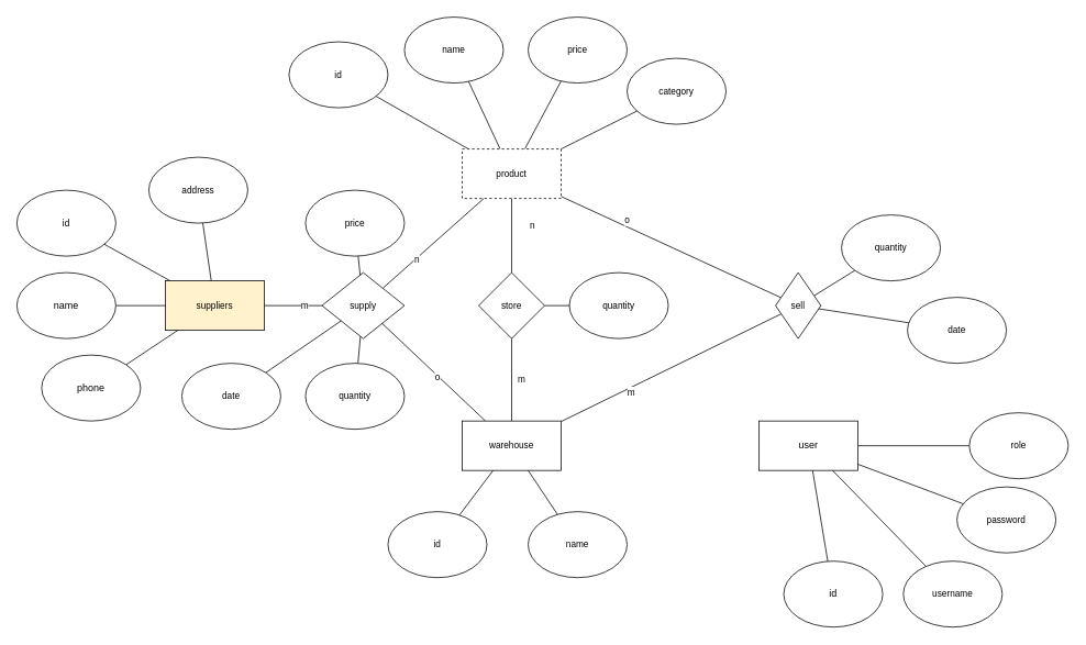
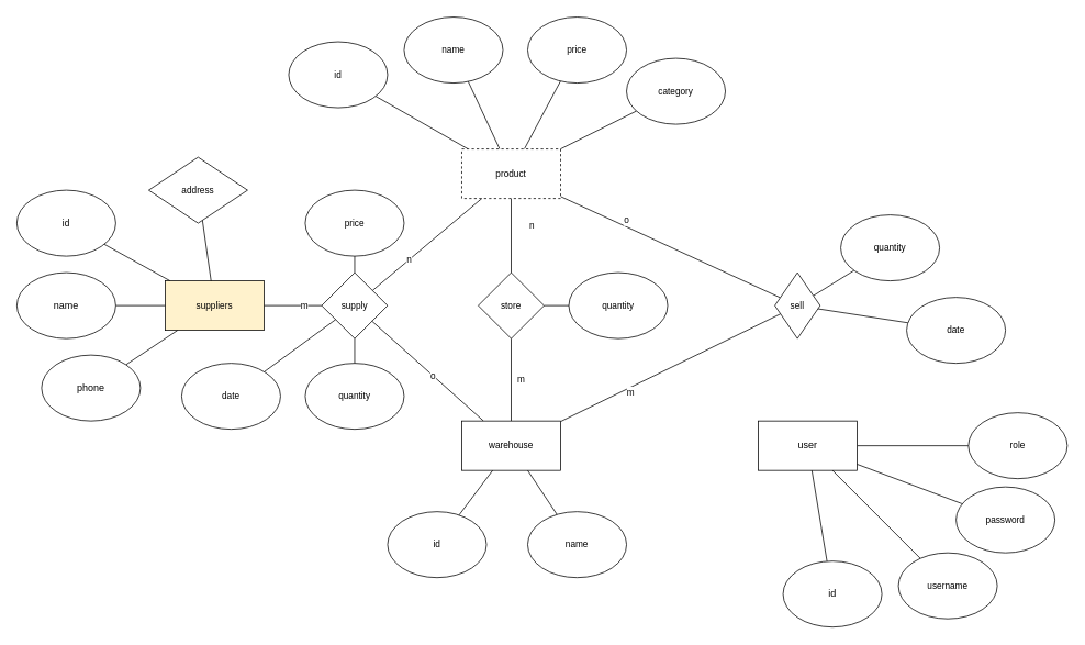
- <mxCell id="48" value="address" style="ellipse;whiteSpace=wrap;html=1;fontFamily=Helvetica;fontSize=11;fontColor=default;" parent="1" vertex="1"><mxGeometry x="180" y="190" width="120" height="80" as="geometry" /></mxCell>
+ <mxCell id="48" value="address" style="rhombus;whiteSpace=wrap;html=1;fontFamily=Helvetica;fontSize=11;fontColor=default;" parent="1" vertex="1"><mxGeometry x="180" y="190" width="120" height="80" as="geometry" /></mxCell>
- <mxCell id="30" value="supply" style="rhombus;whiteSpace=wrap;html=1;fontFamily=Helvetica;fontSize=11;fontColor=default;" parent="1" vertex="1"><mxGeometry x="390" y="330" width="100" height="80" as="geometry" /></mxCell>
+ <mxCell id="30" value="supply" style="rhombus;whiteSpace=wrap;html=1;fontFamily=Helvetica;fontSize=11;fontColor=default;" parent="1" vertex="1"><mxGeometry x="390" y="330" width="80" height="80" as="geometry" /></mxCell>
- <mxCell id="7" value="username" style="ellipse;whiteSpace=wrap;html=1;fontFamily=Helvetica;fontSize=11;fontColor=default;" parent="1" vertex="1"><mxGeometry x="1095" y="680" width="120" height="80" as="geometry" /></mxCell>
+ <mxCell id="7" value="username" style="ellipse;whiteSpace=wrap;html=1;fontFamily=Helvetica;fontSize=11;fontColor=default;" parent="1" vertex="1"><mxGeometry x="1090" y="670" width="120" height="80" as="geometry" /></mxCell>
